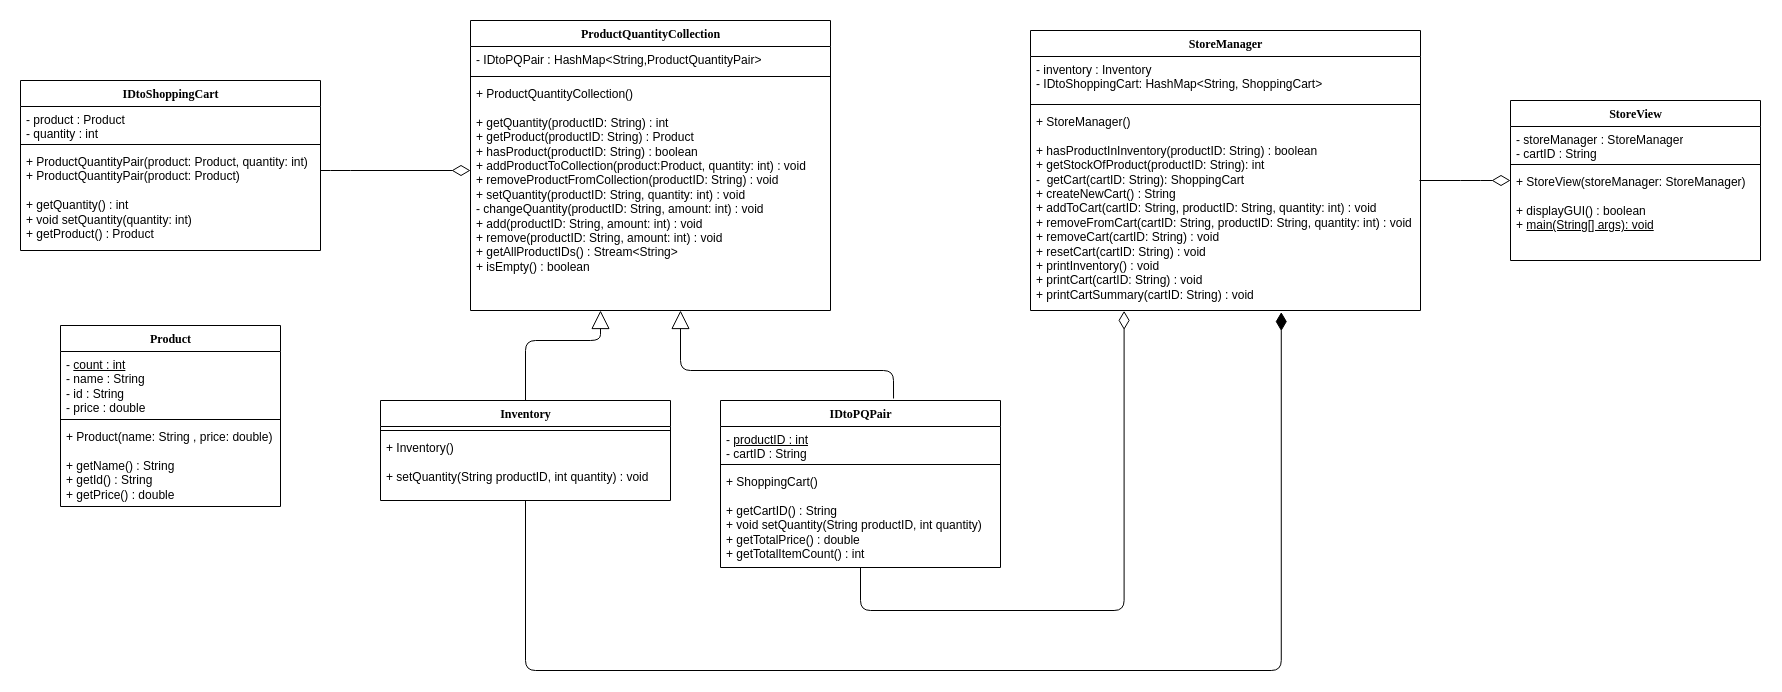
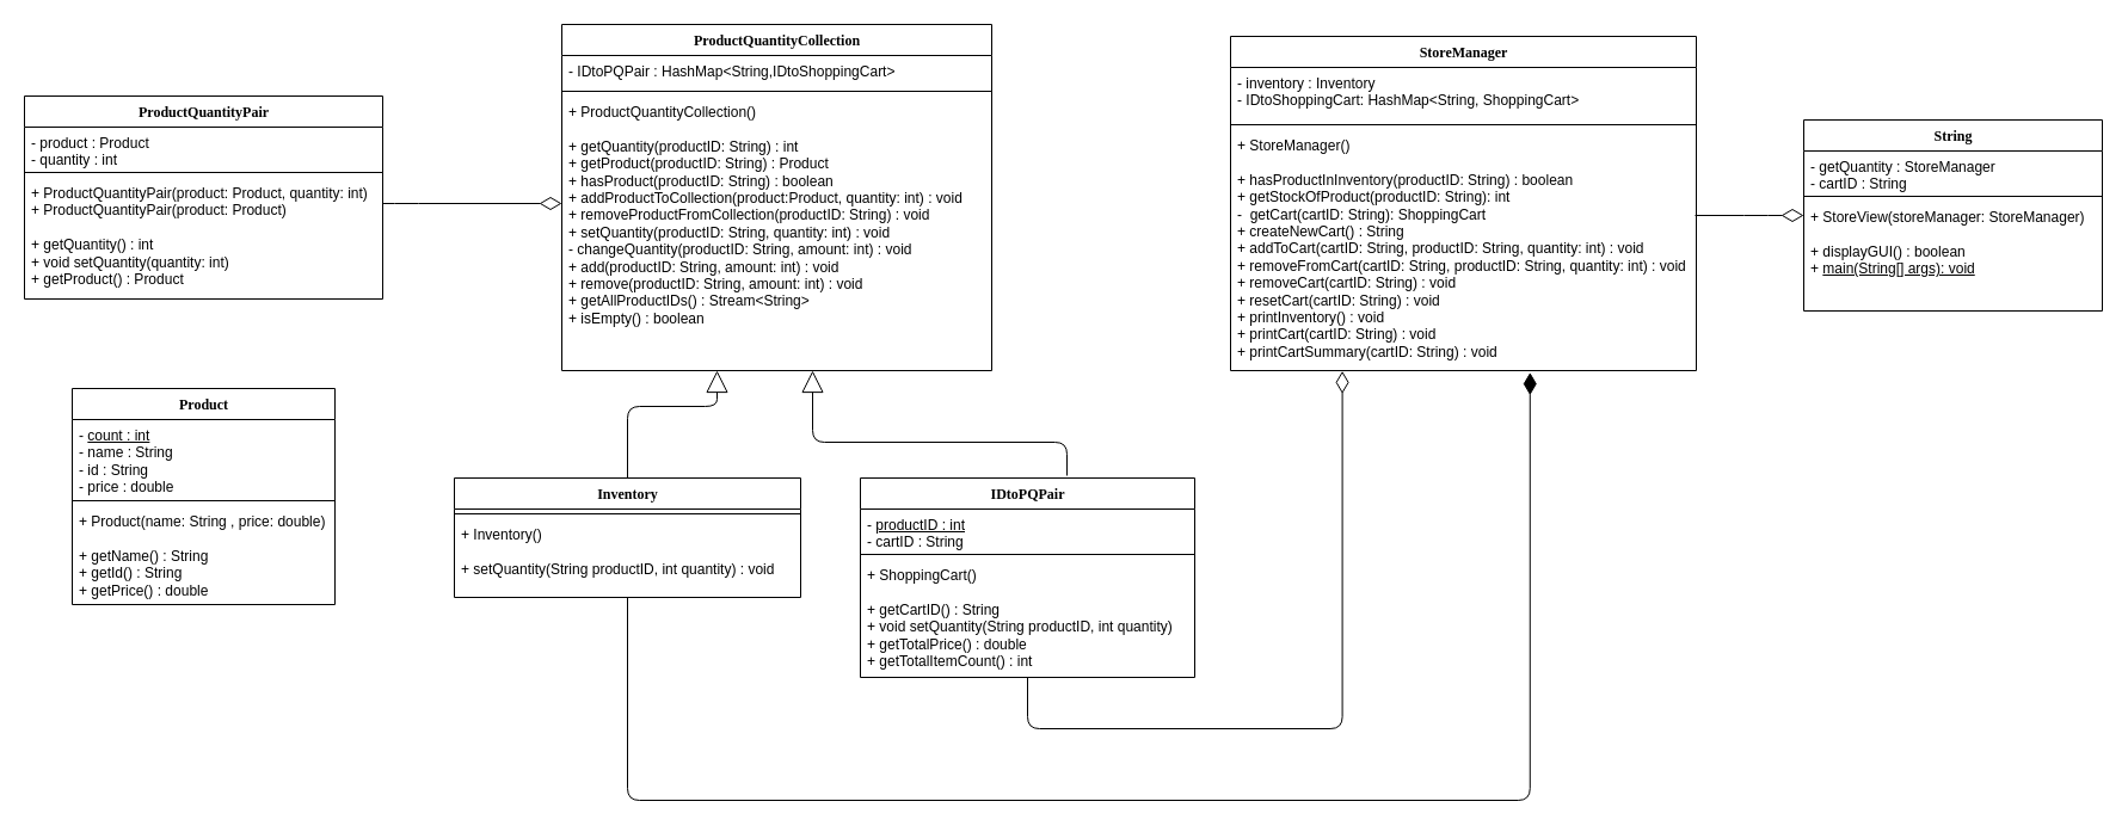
- <mxCell id="18" value="- IDtoPQPair : HashMap&amp;lt;String,ProductQuantityPair&amp;gt; " style="text;html=1;strokeColor=none;fillColor=none;align=left;verticalAlign=top;spacingLeft=4;spacingRight=4;whiteSpace=wrap;overflow=hidden;rotatable=0;points=[[0,0.5],[1,0.5]];portConstraint=eastwest;" parent="17" vertex="1"><mxGeometry y="26" width="360" height="26" as="geometry" /></mxCell>
+ <mxCell id="18" value="- IDtoPQPair : HashMap&amp;lt;String,IDtoShoppingCart&amp;gt; " style="text;html=1;strokeColor=none;fillColor=none;align=left;verticalAlign=top;spacingLeft=4;spacingRight=4;whiteSpace=wrap;overflow=hidden;rotatable=0;points=[[0,0.5],[1,0.5]];portConstraint=eastwest;" parent="17" vertex="1"><mxGeometry y="26" width="360" height="26" as="geometry" /></mxCell>
- <mxCell id="2" value="IDtoShoppingCart" style="swimlane;html=1;fontStyle=1;align=center;verticalAlign=top;childLayout=stackLayout;horizontal=1;startSize=26;horizontalStack=0;resizeParent=1;resizeLast=0;collapsible=1;marginBottom=0;swimlaneFillColor=#ffffff;rounded=0;shadow=0;comic=0;labelBackgroundColor=none;strokeWidth=1;fillColor=none;fontFamily=Verdana;fontSize=12" parent="1" vertex="1"><mxGeometry x="20" y="80" width="300" height="170" as="geometry" /></mxCell>
+ <mxCell id="2" value="ProductQuantityPair" style="swimlane;html=1;fontStyle=1;align=center;verticalAlign=top;childLayout=stackLayout;horizontal=1;startSize=26;horizontalStack=0;resizeParent=1;resizeLast=0;collapsible=1;marginBottom=0;swimlaneFillColor=#ffffff;rounded=0;shadow=0;comic=0;labelBackgroundColor=none;strokeWidth=1;fillColor=none;fontFamily=Verdana;fontSize=12" parent="1" vertex="1"><mxGeometry x="20" y="80" width="300" height="170" as="geometry" /></mxCell>
- <mxCell id="10" value="StoreView" style="swimlane;html=1;fontStyle=1;align=center;verticalAlign=top;childLayout=stackLayout;horizontal=1;startSize=26;horizontalStack=0;resizeParent=1;resizeLast=0;collapsible=1;marginBottom=0;swimlaneFillColor=#ffffff;rounded=0;shadow=0;comic=0;labelBackgroundColor=none;strokeWidth=1;fillColor=none;fontFamily=Verdana;fontSize=12" parent="1" vertex="1"><mxGeometry x="1510" y="100" width="250" height="160" as="geometry" /></mxCell>
+ <mxCell id="10" value="String" style="swimlane;html=1;fontStyle=1;align=center;verticalAlign=top;childLayout=stackLayout;horizontal=1;startSize=26;horizontalStack=0;resizeParent=1;resizeLast=0;collapsible=1;marginBottom=0;swimlaneFillColor=#ffffff;rounded=0;shadow=0;comic=0;labelBackgroundColor=none;strokeWidth=1;fillColor=none;fontFamily=Verdana;fontSize=12" parent="1" vertex="1"><mxGeometry x="1510" y="100" width="250" height="160" as="geometry" /></mxCell>
- <mxCell id="11" value="- storeManager : StoreManager&lt;br&gt;- cartID : String" style="text;html=1;strokeColor=none;fillColor=none;align=left;verticalAlign=top;spacingLeft=4;spacingRight=4;whiteSpace=wrap;overflow=hidden;rotatable=0;points=[[0,0.5],[1,0.5]];portConstraint=eastwest;" parent="10" vertex="1"><mxGeometry y="26" width="250" height="34" as="geometry" /></mxCell>
+ <mxCell id="11" value="- getQuantity : StoreManager&lt;br&gt;- cartID : String" style="text;html=1;strokeColor=none;fillColor=none;align=left;verticalAlign=top;spacingLeft=4;spacingRight=4;whiteSpace=wrap;overflow=hidden;rotatable=0;points=[[0,0.5],[1,0.5]];portConstraint=eastwest;" parent="10" vertex="1"><mxGeometry y="26" width="250" height="34" as="geometry" /></mxCell>
